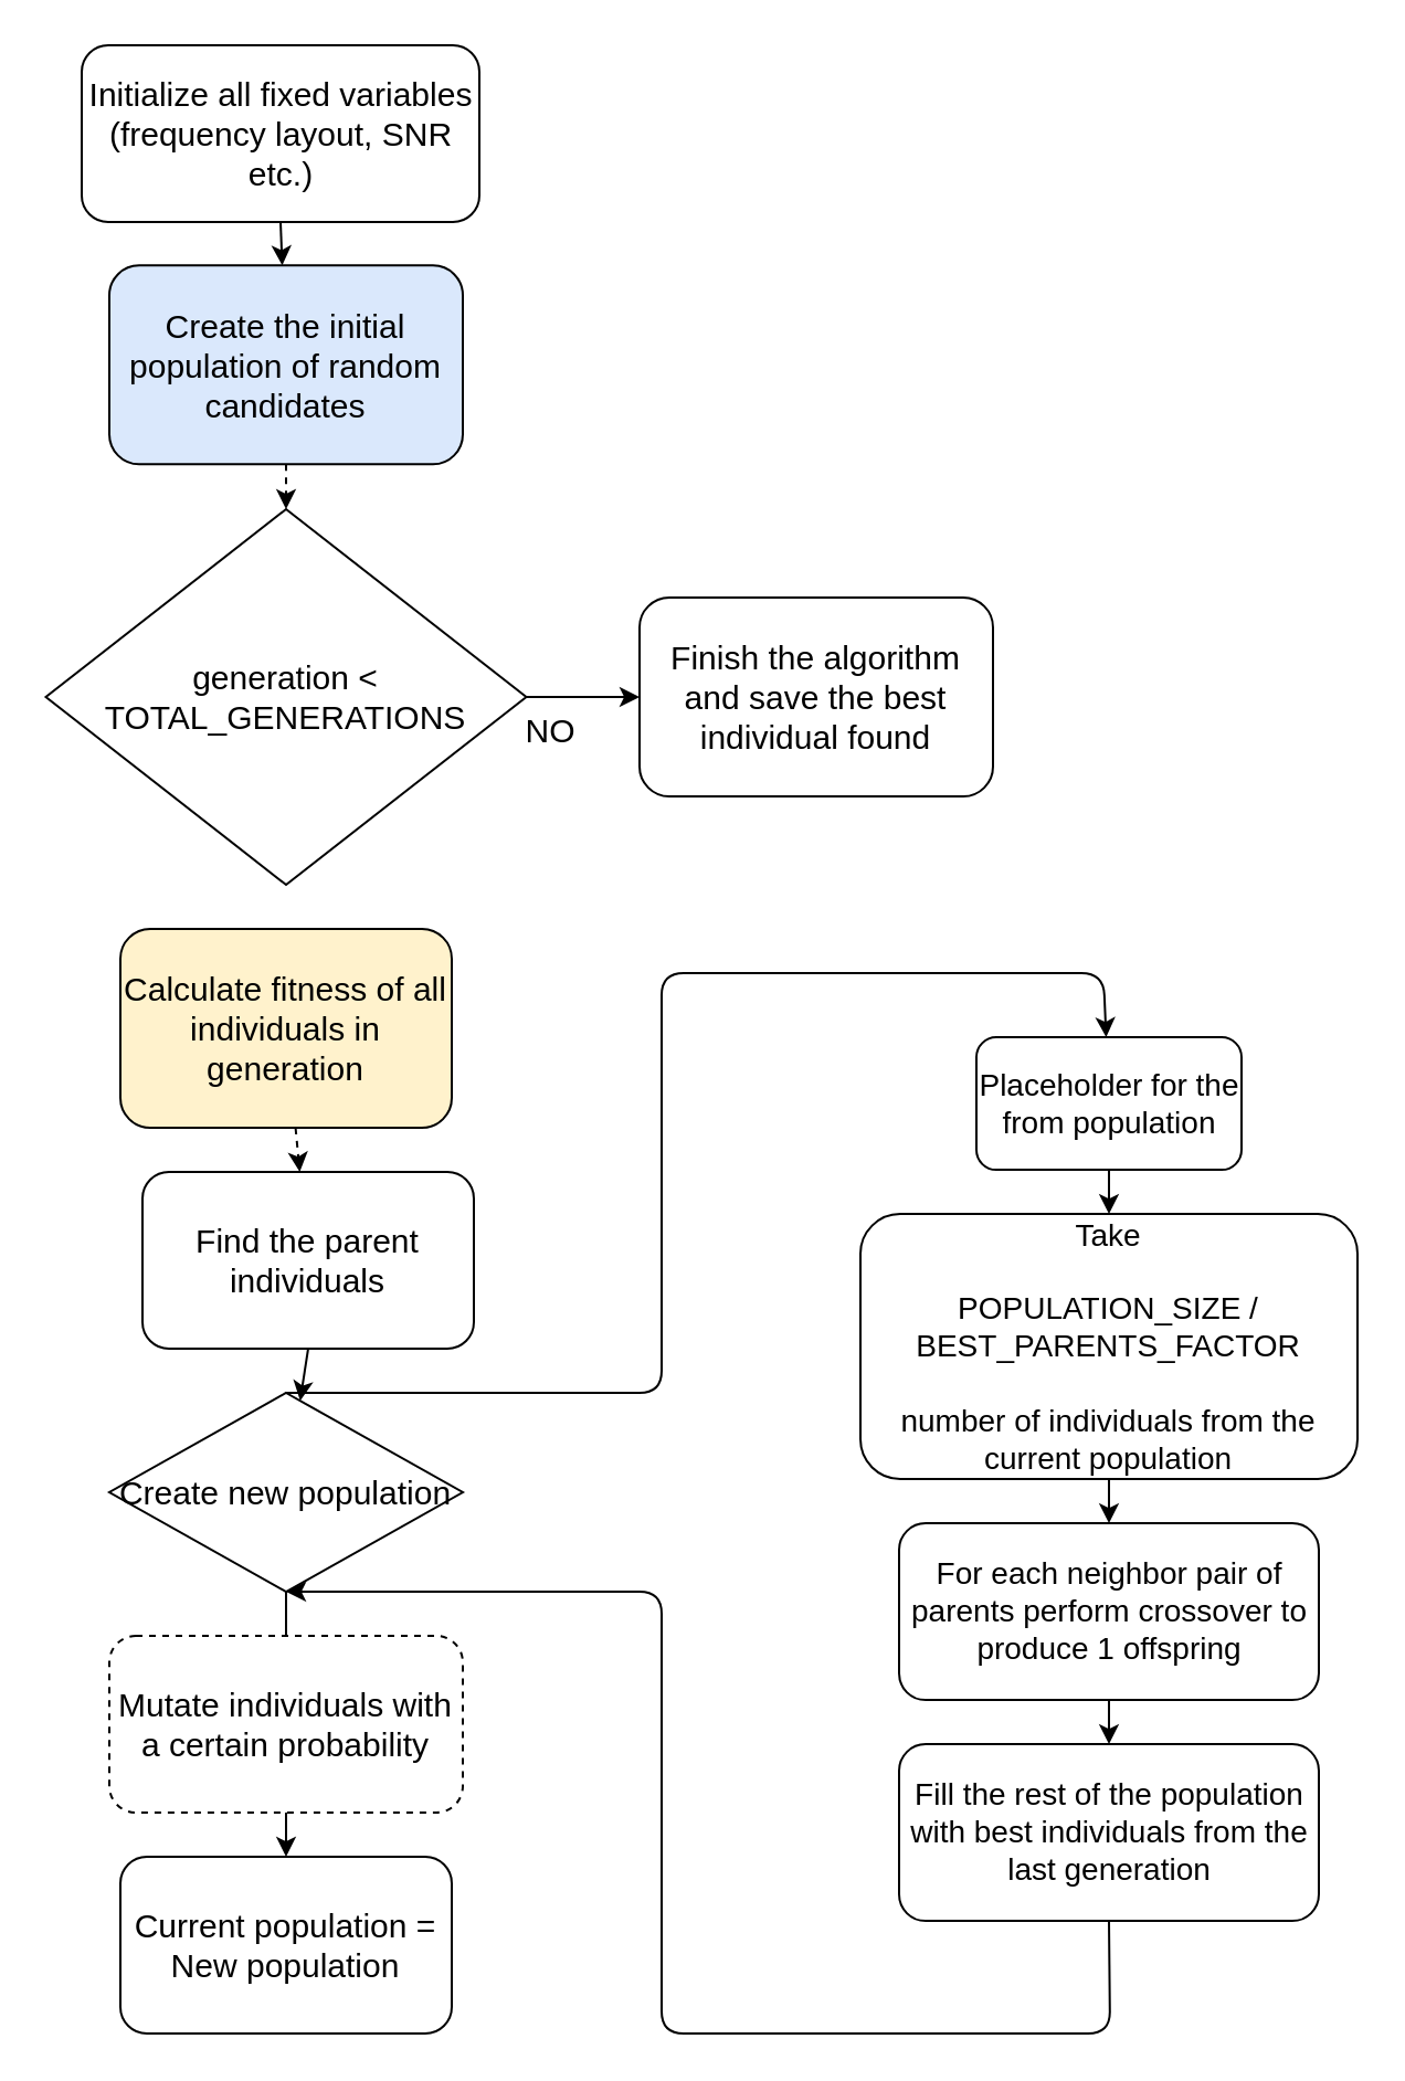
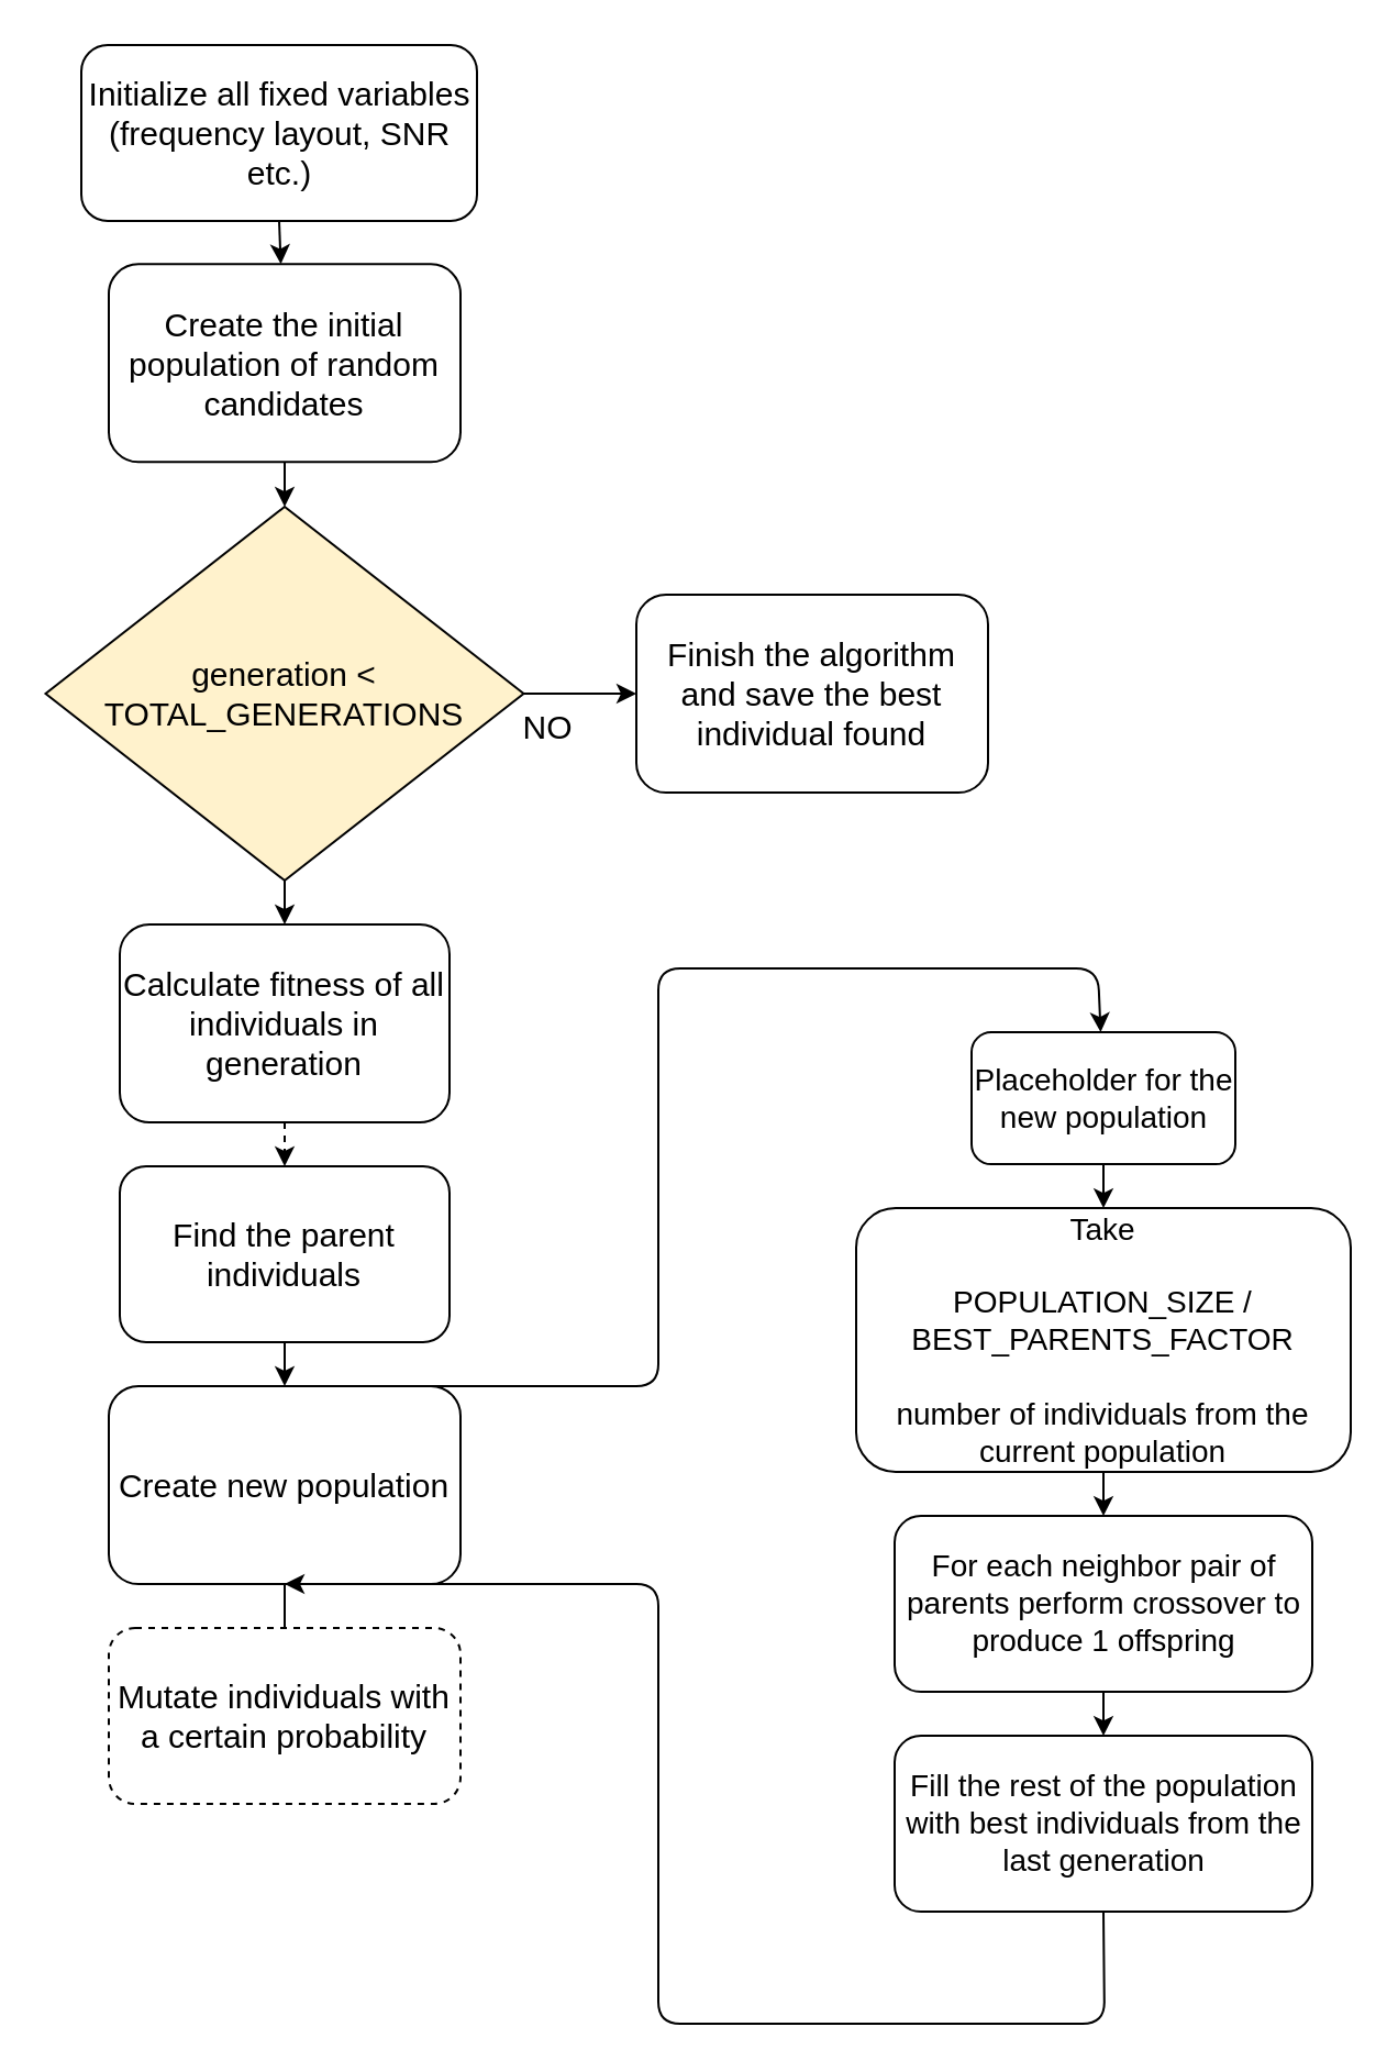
- <mxCell id="3" value="Create the initial population of random candidates" style="rounded=1;whiteSpace=wrap;html=1;fontSize=15;fillColor=#dae8fc;" vertex="1" parent="1"><mxGeometry x="49" y="119.65" width="160" height="90" as="geometry" /></mxCell>
+ <mxCell id="3" value="Create the initial population of random candidates" style="rounded=1;whiteSpace=wrap;html=1;fontSize=15;" vertex="1" parent="1"><mxGeometry x="49" y="119.65" width="160" height="90" as="geometry" /></mxCell>
- <mxCell id="15" value="" style="endArrow=classic;html=1;exitX=0.5;exitY=1;exitDx=0;exitDy=0;entryX=0.5;entryY=0;entryDx=0;entryDy=0;fontSize=15;dashed=1;" edge="1" parent="1" source="3" target="5"><mxGeometry width="50" height="50" relative="1" as="geometry"><mxPoint x="39" y="890" as="sourcePoint" /><mxPoint x="89" y="840" as="targetPoint" /></mxGeometry></mxCell>
+ <mxCell id="15" value="" style="endArrow=classic;html=1;exitX=0.5;exitY=1;exitDx=0;exitDy=0;entryX=0.5;entryY=0;entryDx=0;entryDy=0;fontSize=15;" edge="1" parent="1" source="3" target="5"><mxGeometry width="50" height="50" relative="1" as="geometry"><mxPoint x="39" y="890" as="sourcePoint" /><mxPoint x="89" y="840" as="targetPoint" /></mxGeometry></mxCell>
- <mxCell id="5" value="generation &amp;lt; TOTAL_GENERATIONS" style="rhombus;whiteSpace=wrap;html=1;fontSize=15;" vertex="1" parent="1"><mxGeometry x="20.25" y="230" width="217.5" height="170" as="geometry" /></mxCell>
+ <mxCell id="5" value="generation &amp;lt; TOTAL_GENERATIONS" style="rhombus;whiteSpace=wrap;html=1;fontSize=15;fillColor=#fff2cc;" vertex="1" parent="1"><mxGeometry x="20.25" y="230" width="217.5" height="170" as="geometry" /></mxCell>
+ <mxCell id="14" value="" style="endArrow=classic;html=1;exitX=0.5;exitY=1;exitDx=0;exitDy=0;fontSize=15;" edge="1" parent="1" source="5" target="4"><mxGeometry width="50" height="50" relative="1" as="geometry"><mxPoint x="39" y="890" as="sourcePoint" /><mxPoint x="89" y="840" as="targetPoint" /></mxGeometry></mxCell>
- <mxCell id="4" value="Calculate fitness of all individuals in generation" style="rounded=1;whiteSpace=wrap;html=1;fontSize=15;fillColor=#fff2cc;" vertex="1" parent="1"><mxGeometry x="54" y="420" width="150" height="90" as="geometry" /></mxCell>
+ <mxCell id="4" value="Calculate fitness of all individuals in generation" style="rounded=1;whiteSpace=wrap;html=1;fontSize=15;" vertex="1" parent="1"><mxGeometry x="54" y="420" width="150" height="90" as="geometry" /></mxCell>
- <mxCell id="20" value="Placeholder for the from population" style="rounded=1;whiteSpace=wrap;html=1;fontSize=14;" vertex="1" parent="1"><mxGeometry x="441.5" y="469.06" width="120" height="60" as="geometry" /></mxCell>
+ <mxCell id="20" value="Placeholder for the new population" style="rounded=1;whiteSpace=wrap;html=1;fontSize=14;" vertex="1" parent="1"><mxGeometry x="441.5" y="469.06" width="120" height="60" as="geometry" /></mxCell>
- <mxCell id="6" value="Find the parent individuals" style="rounded=1;whiteSpace=wrap;html=1;fontSize=15;" vertex="1" parent="1"><mxGeometry x="64" y="530" width="150" height="80" as="geometry" /></mxCell>
+ <mxCell id="6" value="Find the parent individuals" style="rounded=1;whiteSpace=wrap;html=1;fontSize=15;" vertex="1" parent="1"><mxGeometry x="54" y="530" width="150" height="80" as="geometry" /></mxCell>
- <mxCell id="7" value="Create new population" style="rhombus;whiteSpace=wrap;html=1;fontSize=15;" vertex="1" parent="1"><mxGeometry x="49" y="630" width="160" height="90" as="geometry" /></mxCell>
+ <mxCell id="7" value="Create new population" style="rounded=1;whiteSpace=wrap;html=1;fontSize=15;" vertex="1" parent="1"><mxGeometry x="49" y="630" width="160" height="90" as="geometry" /></mxCell>
- <mxCell id="10" value="" style="endArrow=classic;html=1;exitX=0.5;exitY=1;exitDx=0;exitDy=0;fontSize=15;" edge="1" parent="1" source="8" target="9"><mxGeometry width="50" height="50" relative="1" as="geometry"><mxPoint x="39" y="890" as="sourcePoint" /><mxPoint x="89" y="840" as="targetPoint" /></mxGeometry></mxCell>
- <mxCell id="9" value="Current population = New population" style="rounded=1;whiteSpace=wrap;html=1;fontSize=15;" vertex="1" parent="1"><mxGeometry x="54" y="840" width="150" height="80" as="geometry" /></mxCell>
